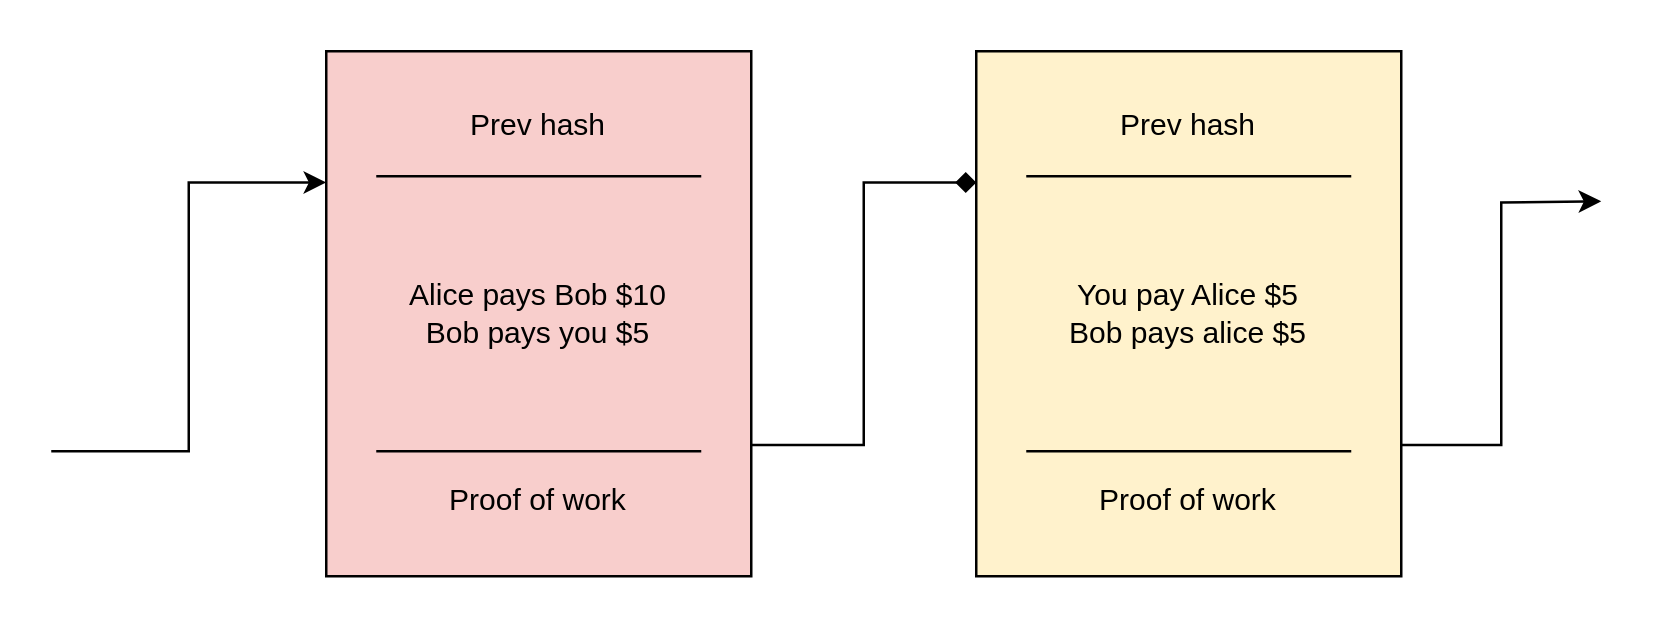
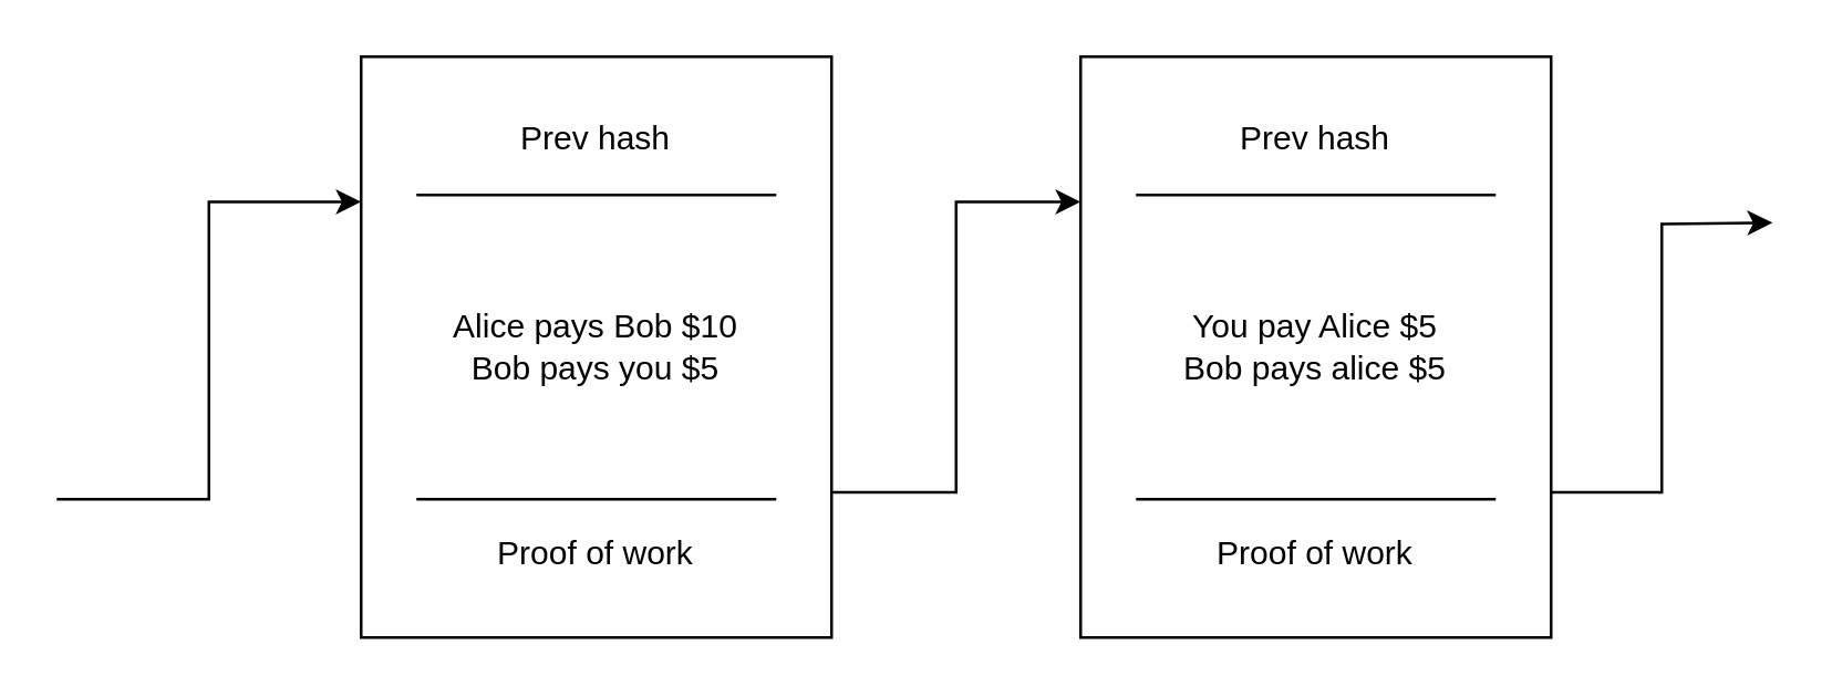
- <mxCell id="2" style="edgeStyle=orthogonalEdgeStyle;rounded=0;orthogonalLoop=1;jettySize=auto;html=1;exitX=1;exitY=0.75;exitDx=0;exitDy=0;entryX=0;entryY=0.25;entryDx=0;entryDy=0;endArrow=diamond;" edge="1" parent="1" source="3" target="5"><mxGeometry relative="1" as="geometry" /></mxCell>
+ <mxCell id="2" style="edgeStyle=orthogonalEdgeStyle;rounded=0;orthogonalLoop=1;jettySize=auto;html=1;exitX=1;exitY=0.75;exitDx=0;exitDy=0;entryX=0;entryY=0.25;entryDx=0;entryDy=0;" edge="1" parent="1" source="3" target="5"><mxGeometry relative="1" as="geometry" /></mxCell>
- <mxCell id="3" value="Alice pays Bob $10&lt;br&gt;Bob pays you $5" style="rounded=0;whiteSpace=wrap;html=1;fillColor=#f8cecc;" vertex="1" parent="1"><mxGeometry x="130" y="20" width="170" height="210" as="geometry" /></mxCell>
+ <mxCell id="3" value="Alice pays Bob $10&lt;br&gt;Bob pays you $5" style="rounded=0;whiteSpace=wrap;html=1;" vertex="1" parent="1"><mxGeometry x="130" y="20" width="170" height="210" as="geometry" /></mxCell>
- <mxCell id="5" value="You pay Alice $5&lt;br&gt;Bob pays alice $5" style="rounded=0;whiteSpace=wrap;html=1;fillColor=#fff2cc;" vertex="1" parent="1"><mxGeometry x="390" y="20" width="170" height="210" as="geometry" /></mxCell>
+ <mxCell id="5" value="You pay Alice $5&lt;br&gt;Bob pays alice $5" style="rounded=0;whiteSpace=wrap;html=1;" vertex="1" parent="1"><mxGeometry x="390" y="20" width="170" height="210" as="geometry" /></mxCell>
